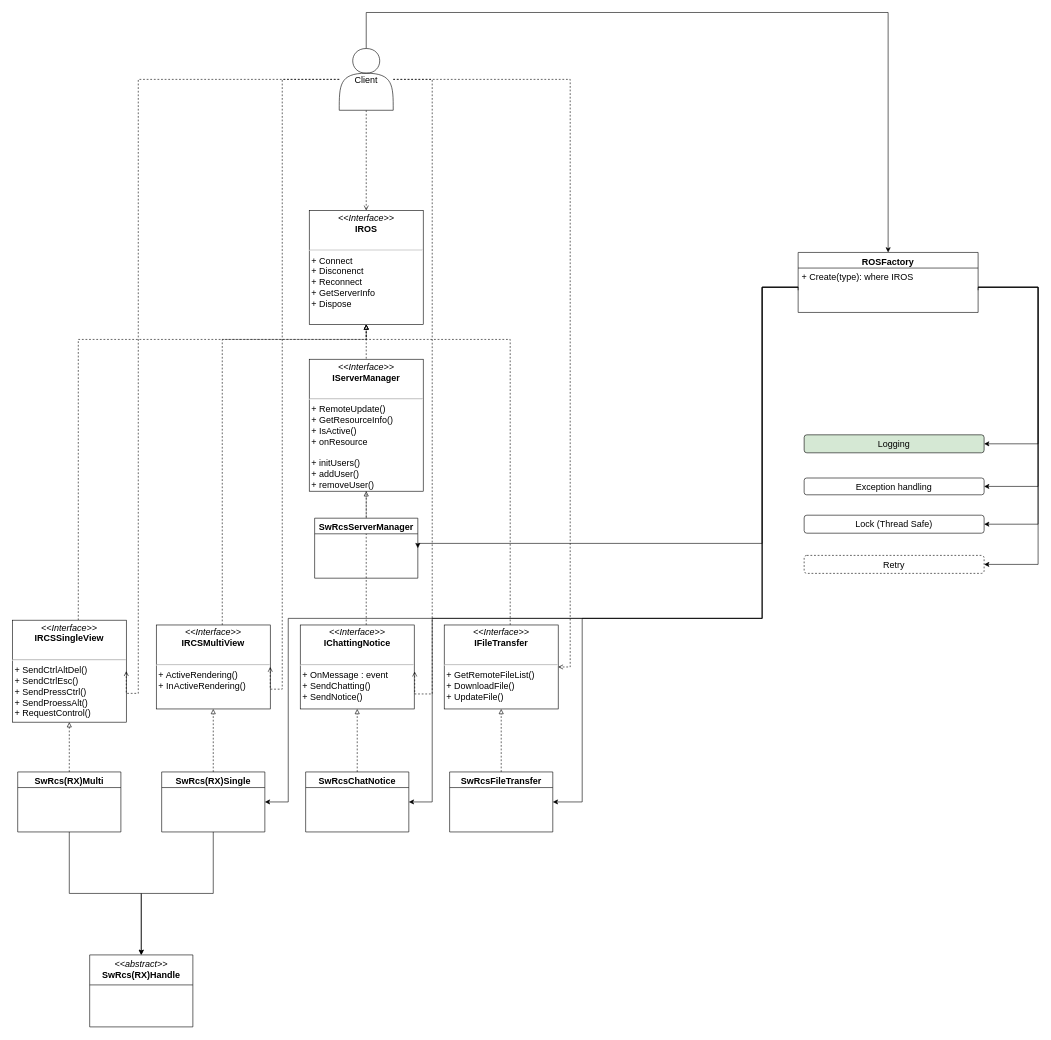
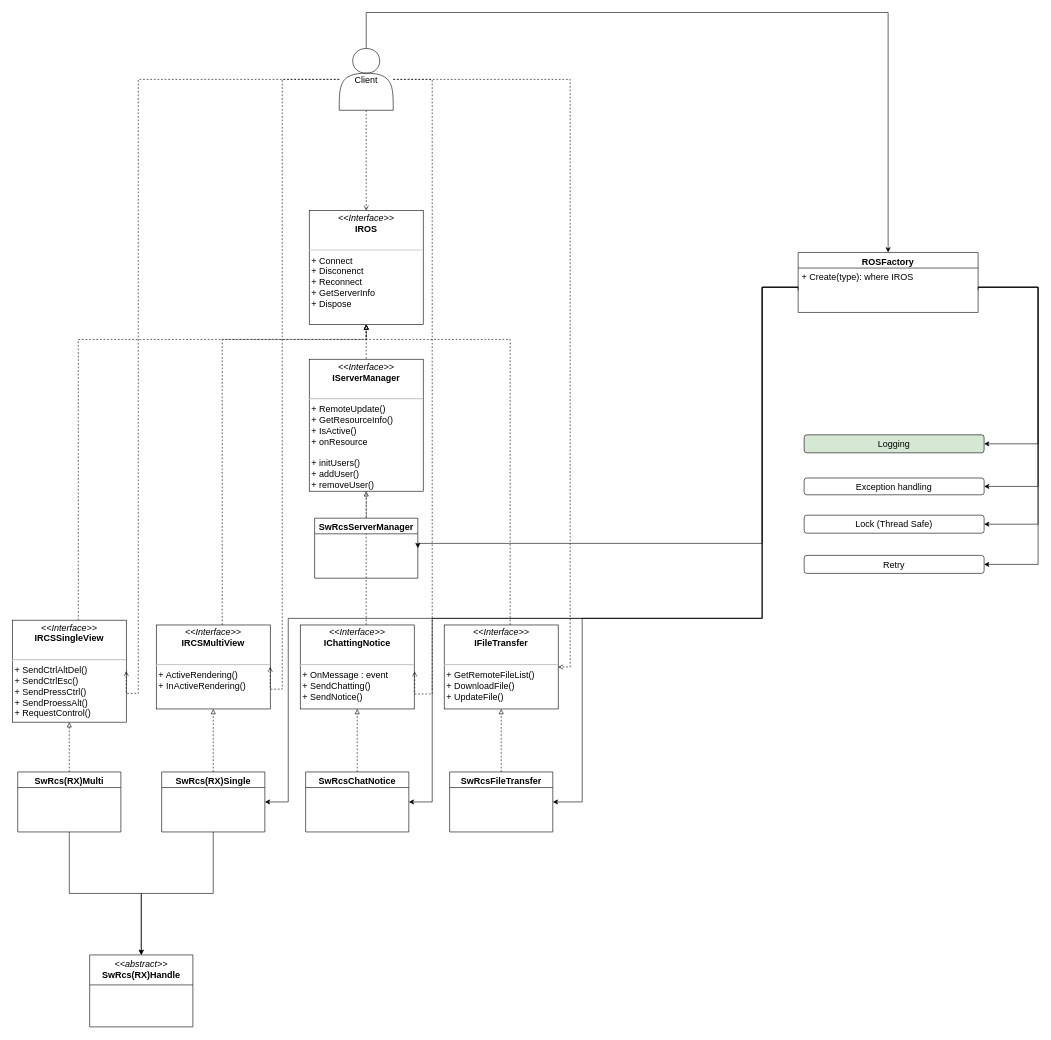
- <mxCell id="33" value="Retry" style="rounded=1;whiteSpace=wrap;html=1;fontSize=15;dashed=1;" parent="1" vertex="1"><mxGeometry x="1340" y="925" width="300" height="30" as="geometry" /></mxCell>
+ <mxCell id="33" value="Retry" style="rounded=1;whiteSpace=wrap;html=1;fontSize=15;" parent="1" vertex="1"><mxGeometry x="1340" y="925" width="300" height="30" as="geometry" /></mxCell>
